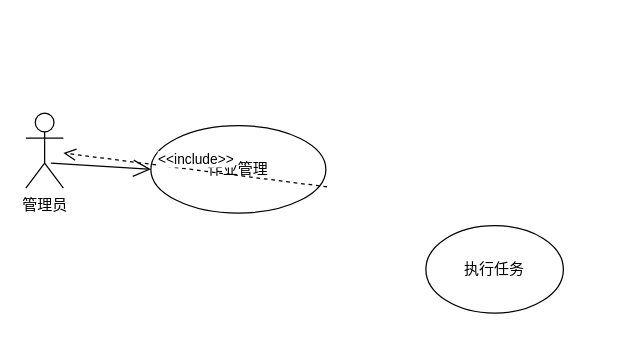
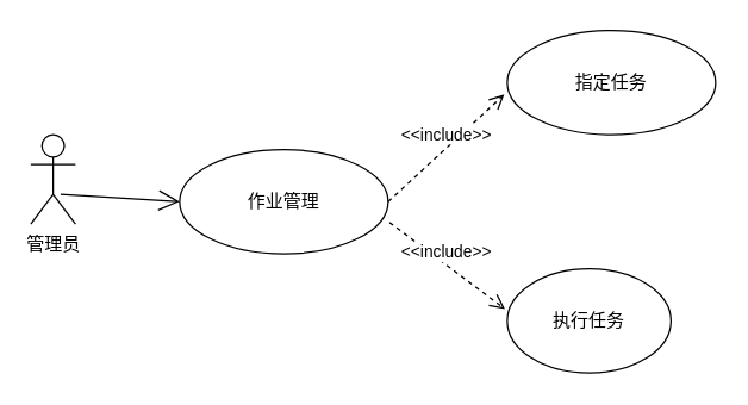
+ <mxCell id="4" value="指定任务" style="ellipse;whiteSpace=wrap;html=1;" vertex="1" parent="1"><mxGeometry x="340" y="20" width="140" height="70" as="geometry" /></mxCell>
+ <mxCell id="8" value="&amp;lt;&amp;lt;include&amp;gt;&amp;gt;" style="html=1;verticalAlign=bottom;endArrow=open;dashed=1;endSize=8;elbow=vertical;rounded=0;entryX=-0.014;entryY=0.614;entryDx=0;entryDy=0;entryPerimeter=0;exitX=1;exitY=0.5;exitDx=0;exitDy=0;" edge="1" parent="1" source="3" target="4"><mxGeometry relative="1" as="geometry"><mxPoint x="260" y="250" as="sourcePoint" /><mxPoint x="180" y="250" as="targetPoint" /></mxGeometry></mxCell>
- <mxCell id="7" value="&amp;lt;&amp;lt;include&amp;gt;&amp;gt;" style="html=1;verticalAlign=bottom;endArrow=open;dashed=1;endSize=8;elbow=vertical;rounded=0;exitX=1.007;exitY=0.7;exitDx=0;exitDy=0;exitPerimeter=0;" edge="1" parent="1" source="3" target="2"><mxGeometry relative="1" as="geometry"><mxPoint x="260" y="250" as="sourcePoint" /><mxPoint x="180" y="250" as="targetPoint" /></mxGeometry></mxCell>
+ <mxCell id="7" value="&amp;lt;&amp;lt;include&amp;gt;&amp;gt;" style="html=1;verticalAlign=bottom;endArrow=open;dashed=1;endSize=8;elbow=vertical;rounded=0;entryX=-0.014;entryY=0.386;entryDx=0;entryDy=0;entryPerimeter=0;exitX=1.007;exitY=0.7;exitDx=0;exitDy=0;exitPerimeter=0;" edge="1" parent="1" source="3" target="5"><mxGeometry relative="1" as="geometry"><mxPoint x="260" y="250" as="sourcePoint" /><mxPoint x="180" y="250" as="targetPoint" /></mxGeometry></mxCell>
